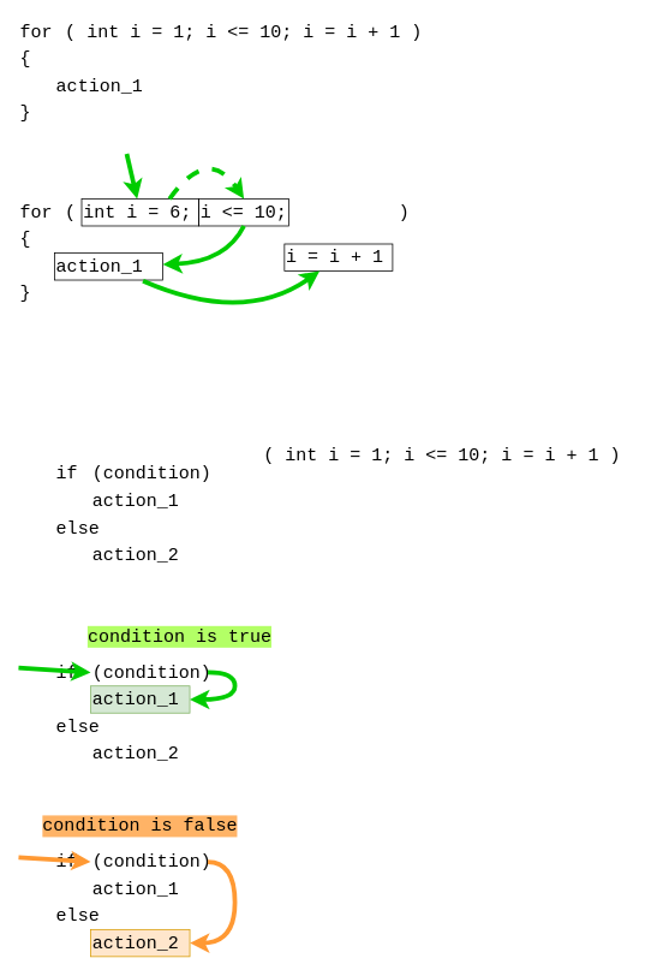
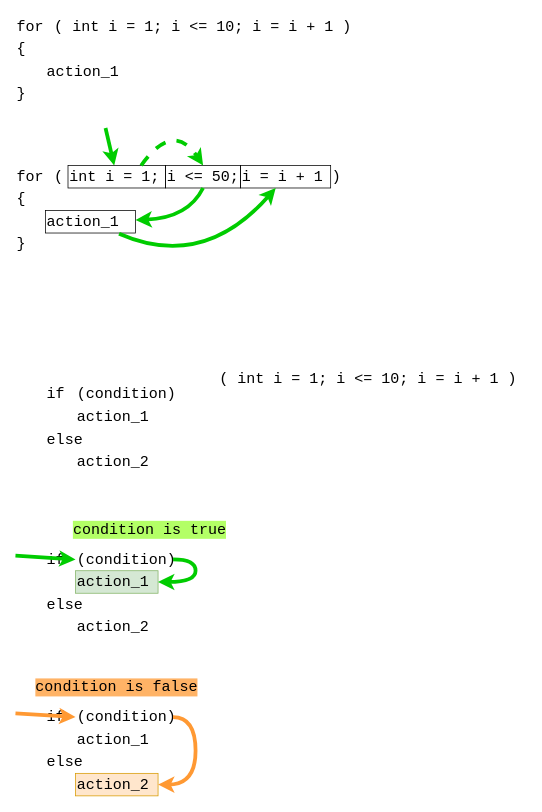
- <mxCell id="37" value="int i = 6;" style="text;html=1;align=left;verticalAlign=middle;whiteSpace=wrap;rounded=0;fontStyle=0;fontFamily=Courier New;fontSize=20;strokeColor=default;" vertex="1" parent="1"><mxGeometry x="90" y="220" width="130" height="30" as="geometry" /></mxCell>
+ <mxCell id="37" value="int i = 1;" style="text;html=1;align=left;verticalAlign=middle;whiteSpace=wrap;rounded=0;fontStyle=0;fontFamily=Courier New;fontSize=20;strokeColor=default;" vertex="1" parent="1"><mxGeometry x="90" y="220" width="130" height="30" as="geometry" /></mxCell>
- <mxCell id="35" value="i &amp;lt;= 10;" style="text;html=1;strokeColor=default;fillColor=none;align=left;verticalAlign=middle;whiteSpace=wrap;rounded=0;fontStyle=0;fontFamily=Courier New;fontSize=20;" vertex="1" parent="1"><mxGeometry x="220" y="220" width="100" height="30" as="geometry" /></mxCell>
+ <mxCell id="35" value="i &amp;lt;= 50;" style="text;html=1;strokeColor=default;fillColor=none;align=left;verticalAlign=middle;whiteSpace=wrap;rounded=0;fontStyle=0;fontFamily=Courier New;fontSize=20;" vertex="1" parent="1"><mxGeometry x="220" y="220" width="100" height="30" as="geometry" /></mxCell>
- <mxCell id="38" value="i = i + 1" style="text;html=1;strokeColor=default;fillColor=none;align=left;verticalAlign=middle;whiteSpace=wrap;rounded=0;fontStyle=0;fontFamily=Courier New;fontSize=20;" vertex="1" parent="1"><mxGeometry x="315" y="270" width="120" height="30" as="geometry" /></mxCell>
+ <mxCell id="38" value="i = i + 1" style="text;html=1;strokeColor=default;fillColor=none;align=left;verticalAlign=middle;whiteSpace=wrap;rounded=0;fontStyle=0;fontFamily=Courier New;fontSize=20;" vertex="1" parent="1"><mxGeometry x="320" y="220" width="120" height="30" as="geometry" /></mxCell>
